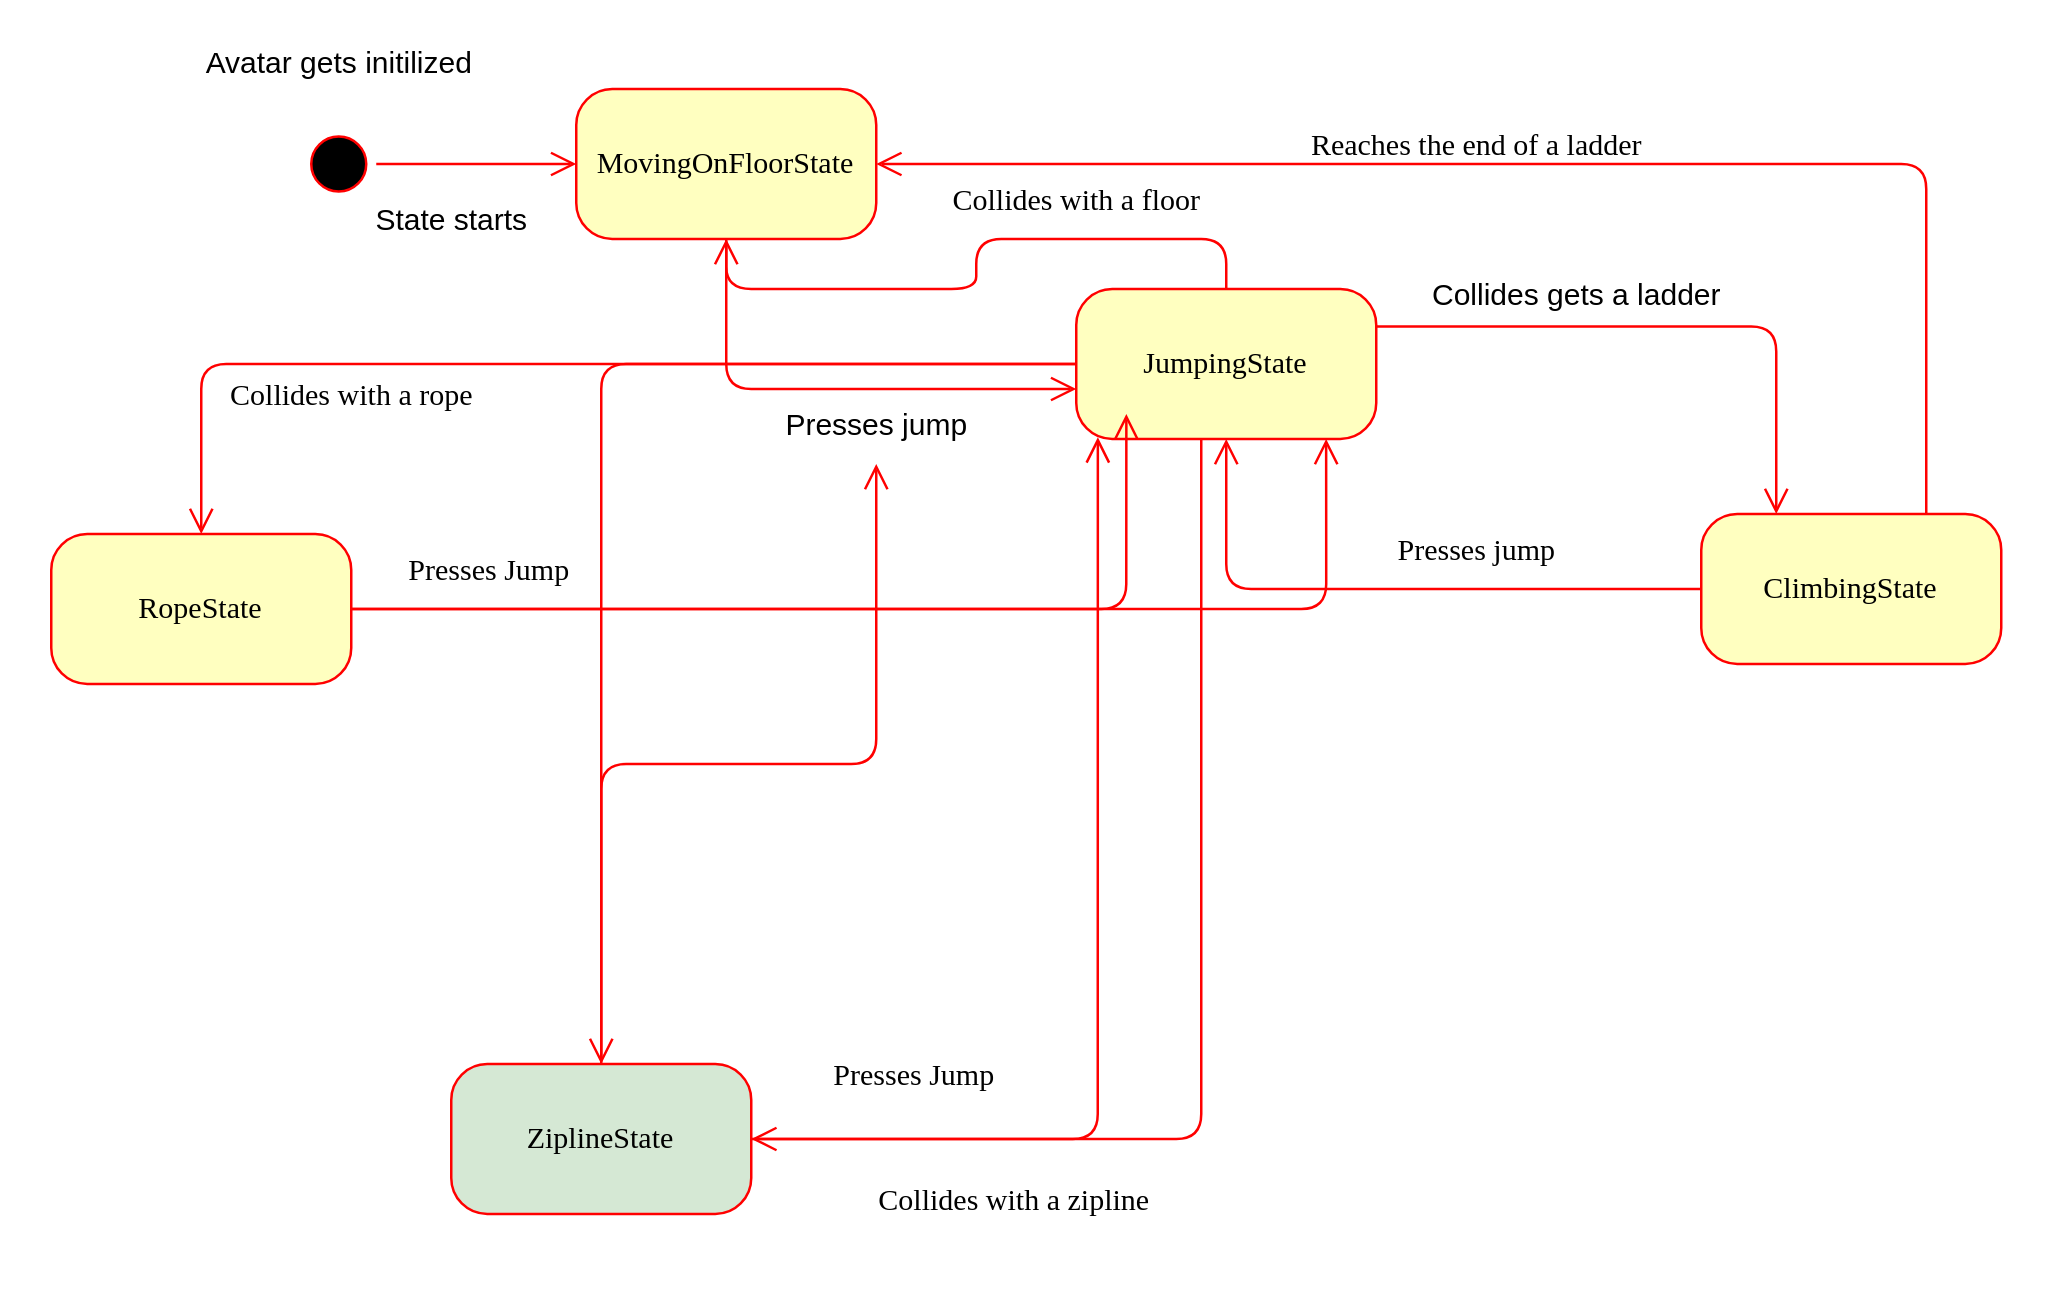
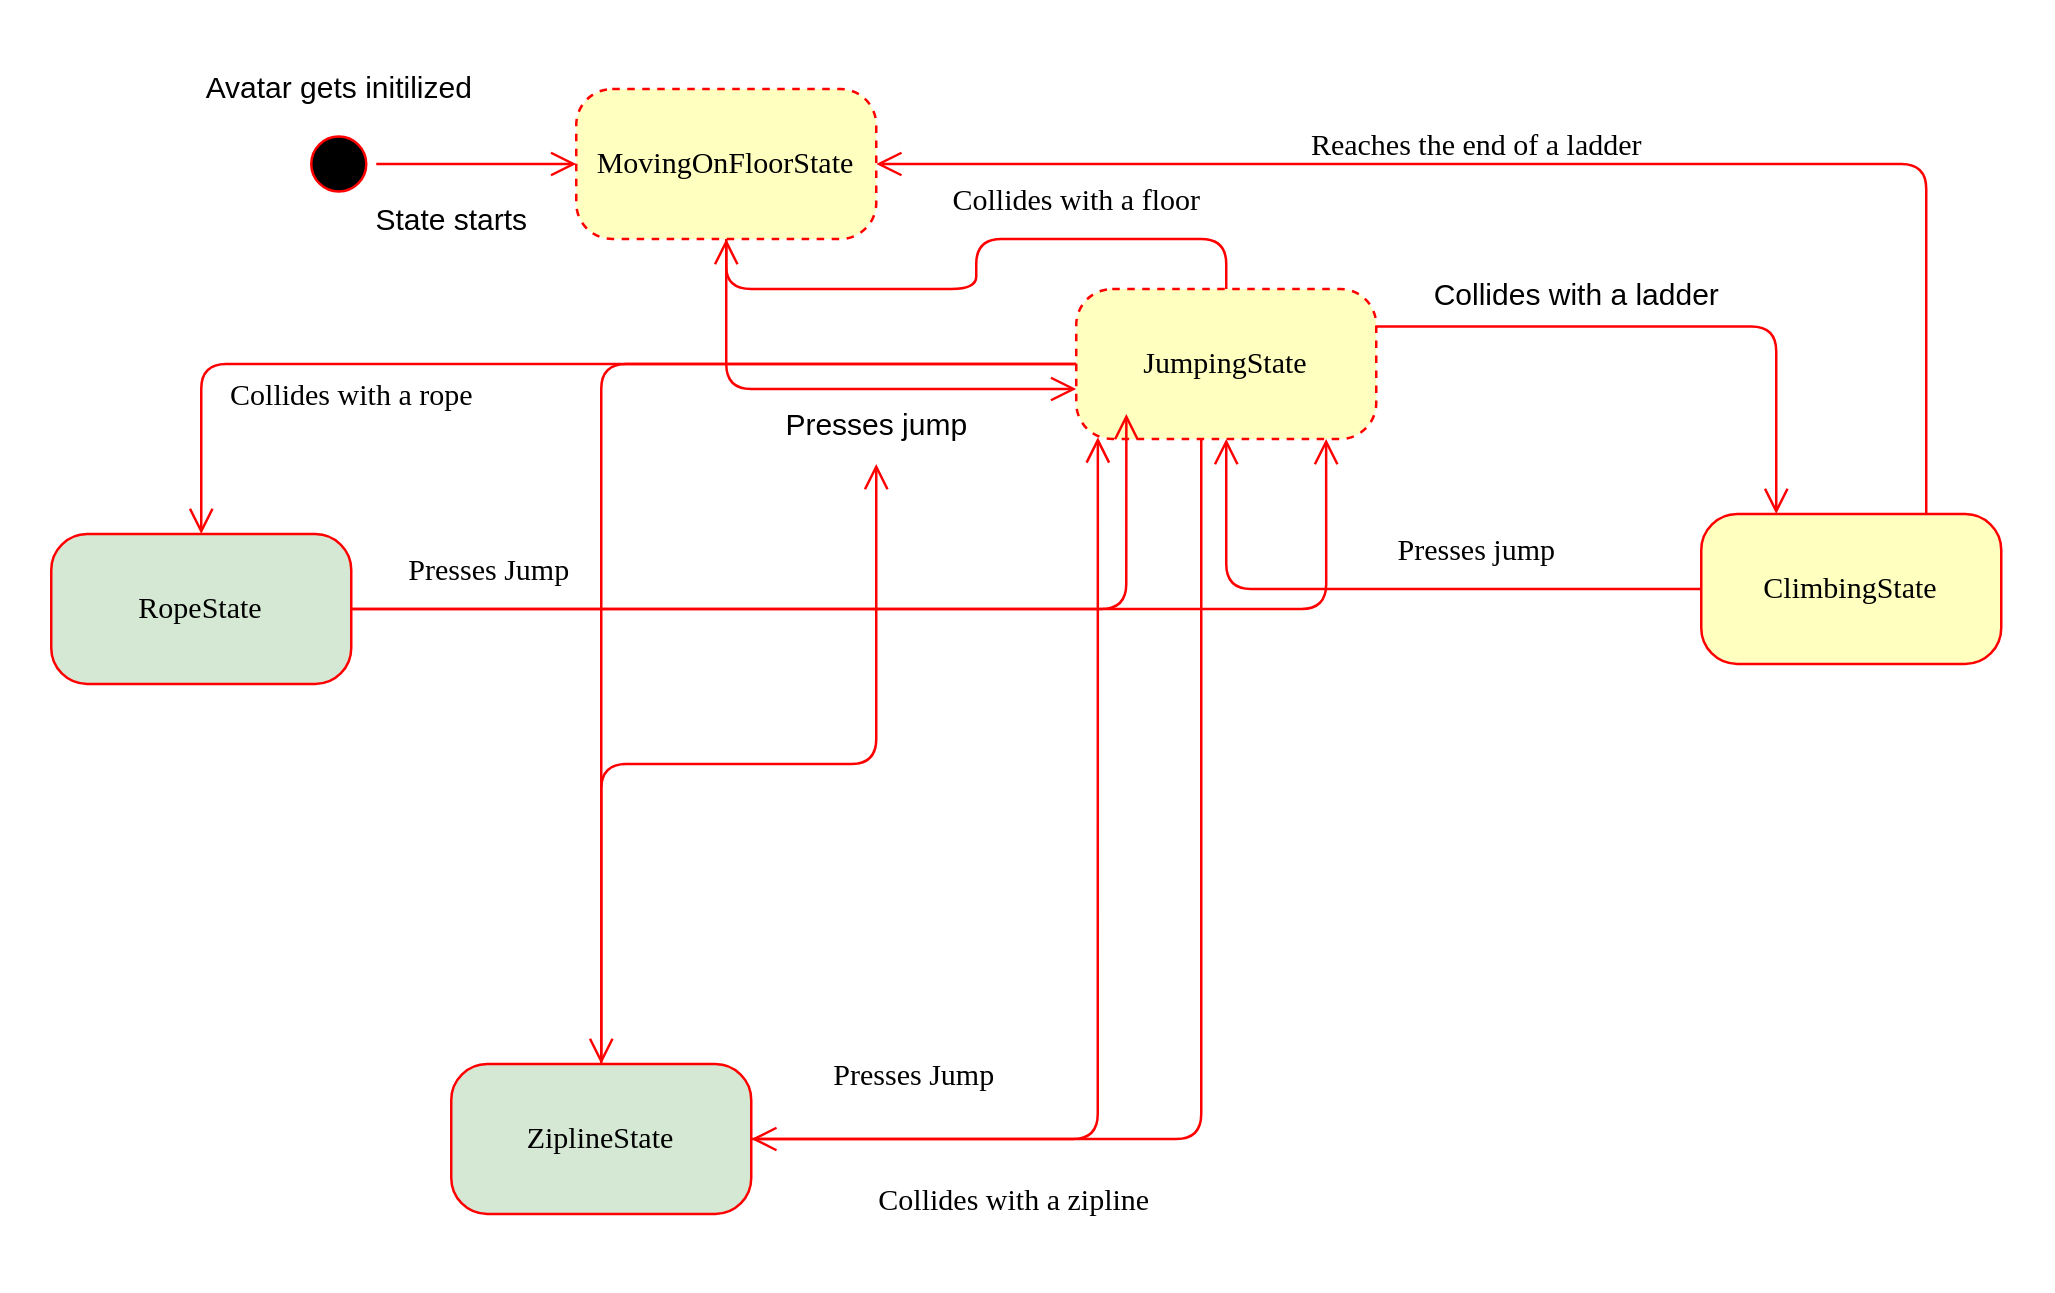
- <mxCell id="16" value="&lt;div&gt;Avatar gets initilized&lt;/div&gt;" style="text;html=1;align=center;verticalAlign=middle;resizable=0;points=[];autosize=1;strokeColor=none;fillColor=none;" vertex="1" parent="1"><mxGeometry x="70" y="10" width="130" height="30" as="geometry" /></mxCell>
+ <mxCell id="16" value="&lt;div&gt;Avatar gets initilized&lt;/div&gt;" style="text;html=1;align=center;verticalAlign=middle;resizable=0;points=[];autosize=1;strokeColor=none;fillColor=none;" vertex="1" parent="1"><mxGeometry x="70" y="20" width="130" height="30" as="geometry" /></mxCell>
- <mxCell id="5" value="MovingOnFloorState" style="rounded=1;whiteSpace=wrap;html=1;arcSize=24;fillColor=#ffffc0;strokeColor=#ff0000;shadow=0;comic=0;labelBackgroundColor=none;fontFamily=Verdana;fontSize=12;fontColor=#000000;align=center;" parent="1" vertex="1"><mxGeometry x="230" y="35" width="120" height="60" as="geometry" /></mxCell>
+ <mxCell id="5" value="MovingOnFloorState" style="rounded=1;whiteSpace=wrap;html=1;arcSize=24;fillColor=#ffffc0;strokeColor=#ff0000;shadow=0;comic=0;labelBackgroundColor=none;fontFamily=Verdana;fontSize=12;fontColor=#000000;align=center;dashed=1;" parent="1" vertex="1"><mxGeometry x="230" y="35" width="120" height="60" as="geometry" /></mxCell>
- <mxCell id="19" value="Collides gets a ladder" style="text;html=1;align=center;verticalAlign=middle;resizable=0;points=[];autosize=1;strokeColor=none;fillColor=none;" vertex="1" parent="1"><mxGeometry x="560" y="103" width="140" height="30" as="geometry" /></mxCell>
+ <mxCell id="19" value="Collides with a ladder" style="text;html=1;align=center;verticalAlign=middle;resizable=0;points=[];autosize=1;strokeColor=none;fillColor=none;" vertex="1" parent="1"><mxGeometry x="560" y="103" width="140" height="30" as="geometry" /></mxCell>
- <mxCell id="10" value="JumpingState" style="rounded=1;whiteSpace=wrap;html=1;arcSize=24;fillColor=#ffffc0;strokeColor=#ff0000;shadow=0;comic=0;labelBackgroundColor=none;fontFamily=Verdana;fontSize=12;fontColor=#000000;align=center;" parent="1" vertex="1"><mxGeometry x="430" y="115" width="120" height="60" as="geometry" /></mxCell>
+ <mxCell id="10" value="JumpingState" style="rounded=1;whiteSpace=wrap;html=1;arcSize=24;fillColor=#ffffc0;strokeColor=#ff0000;shadow=0;comic=0;labelBackgroundColor=none;fontFamily=Verdana;fontSize=12;fontColor=#000000;align=center;dashed=1;" parent="1" vertex="1"><mxGeometry x="430" y="115" width="120" height="60" as="geometry" /></mxCell>
- <mxCell id="25" value="RopeState" style="rounded=1;whiteSpace=wrap;html=1;arcSize=24;fillColor=#ffffc0;strokeColor=#ff0000;shadow=0;comic=0;labelBackgroundColor=none;fontFamily=Verdana;fontSize=12;fontColor=#000000;align=center;" vertex="1" parent="1"><mxGeometry x="20" y="213" width="120" height="60" as="geometry" /></mxCell>
+ <mxCell id="25" value="RopeState" style="rounded=1;whiteSpace=wrap;html=1;arcSize=24;fillColor=#d5e8d4;strokeColor=#ff0000;shadow=0;comic=0;labelBackgroundColor=none;fontFamily=Verdana;fontSize=12;fontColor=#000000;align=center;" vertex="1" parent="1"><mxGeometry x="20" y="213" width="120" height="60" as="geometry" /></mxCell>
